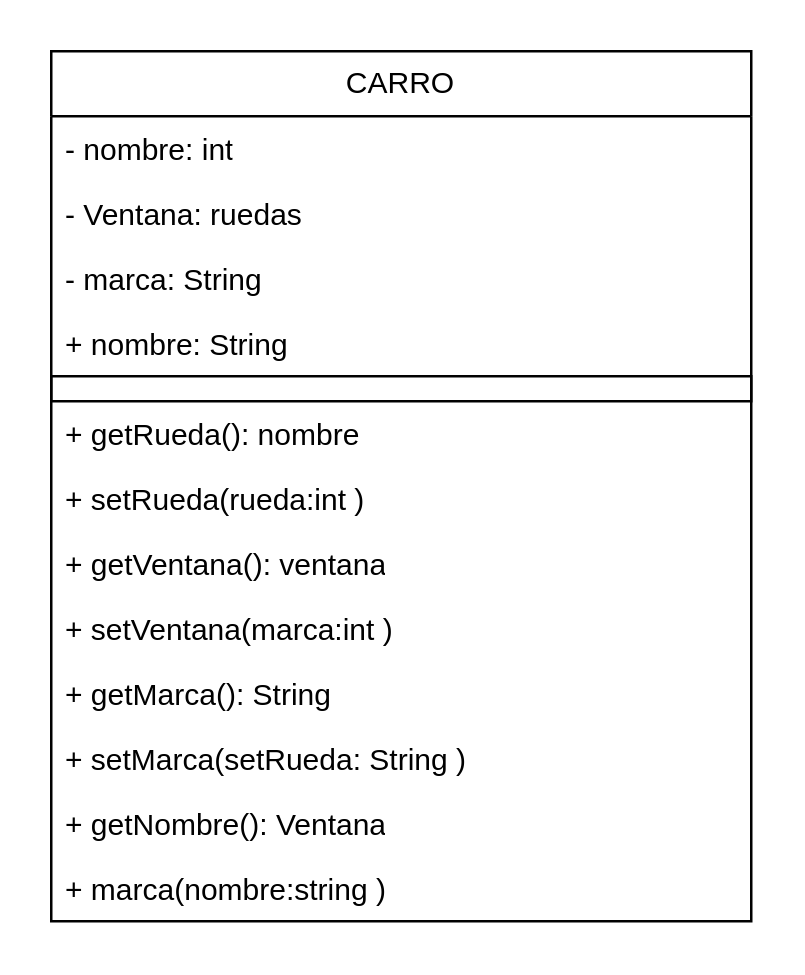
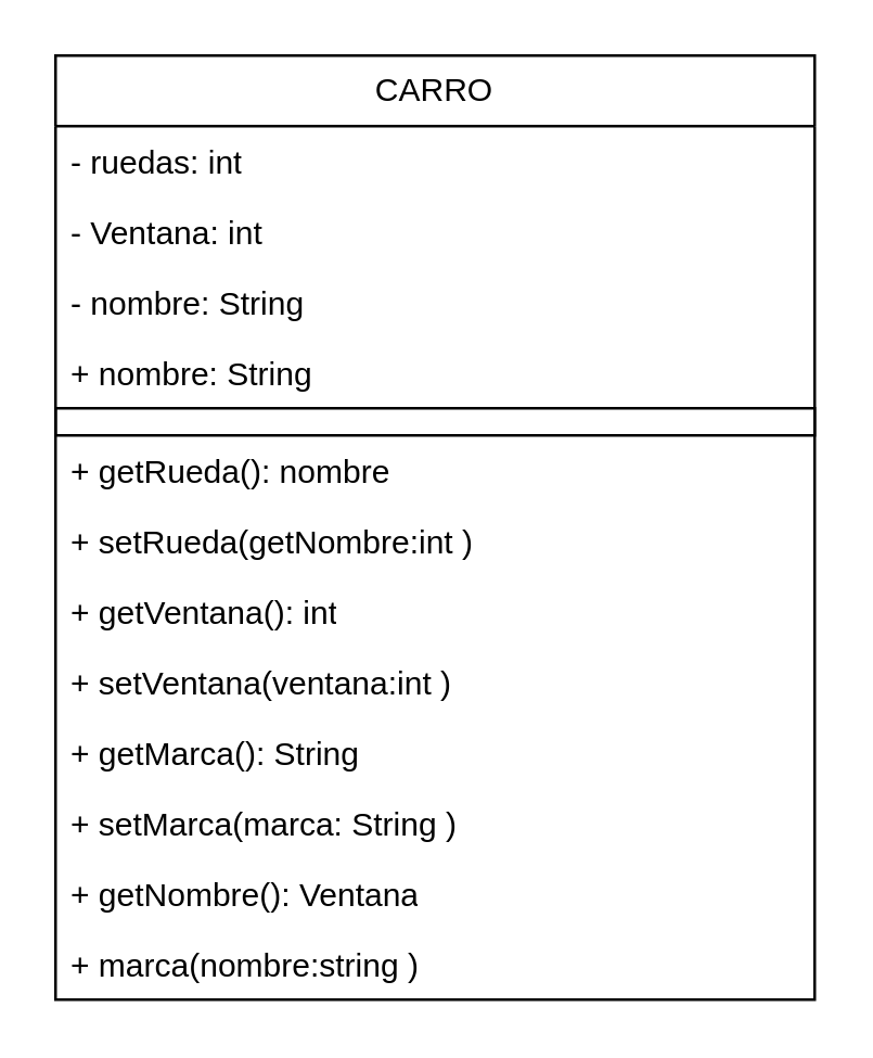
- <mxCell id="3" value="- nombre: int" style="text;strokeColor=none;fillColor=none;align=left;verticalAlign=top;spacingLeft=4;spacingRight=4;overflow=hidden;rotatable=0;points=[[0,0.5],[1,0.5]];portConstraint=eastwest;whiteSpace=wrap;html=1;" vertex="1" parent="2"><mxGeometry y="26" width="280" height="26" as="geometry" /></mxCell>
+ <mxCell id="3" value="- ruedas: int" style="text;strokeColor=none;fillColor=none;align=left;verticalAlign=top;spacingLeft=4;spacingRight=4;overflow=hidden;rotatable=0;points=[[0,0.5],[1,0.5]];portConstraint=eastwest;whiteSpace=wrap;html=1;" vertex="1" parent="2"><mxGeometry y="26" width="280" height="26" as="geometry" /></mxCell>
- <mxCell id="4" value="- Ventana: ruedas" style="text;strokeColor=none;fillColor=none;align=left;verticalAlign=top;spacingLeft=4;spacingRight=4;overflow=hidden;rotatable=0;points=[[0,0.5],[1,0.5]];portConstraint=eastwest;whiteSpace=wrap;html=1;" vertex="1" parent="2"><mxGeometry y="52" width="280" height="26" as="geometry" /></mxCell>
+ <mxCell id="4" value="- Ventana: int" style="text;strokeColor=none;fillColor=none;align=left;verticalAlign=top;spacingLeft=4;spacingRight=4;overflow=hidden;rotatable=0;points=[[0,0.5],[1,0.5]];portConstraint=eastwest;whiteSpace=wrap;html=1;" vertex="1" parent="2"><mxGeometry y="52" width="280" height="26" as="geometry" /></mxCell>
- <mxCell id="5" value="- marca: String" style="text;strokeColor=none;fillColor=none;align=left;verticalAlign=top;spacingLeft=4;spacingRight=4;overflow=hidden;rotatable=0;points=[[0,0.5],[1,0.5]];portConstraint=eastwest;whiteSpace=wrap;html=1;" vertex="1" parent="2"><mxGeometry y="78" width="280" height="26" as="geometry" /></mxCell>
+ <mxCell id="5" value="- nombre: String" style="text;strokeColor=none;fillColor=none;align=left;verticalAlign=top;spacingLeft=4;spacingRight=4;overflow=hidden;rotatable=0;points=[[0,0.5],[1,0.5]];portConstraint=eastwest;whiteSpace=wrap;html=1;" vertex="1" parent="2"><mxGeometry y="78" width="280" height="26" as="geometry" /></mxCell>
- <mxCell id="9" value="+ setRueda(rueda:int )" style="text;strokeColor=none;fillColor=none;align=left;verticalAlign=top;spacingLeft=4;spacingRight=4;overflow=hidden;rotatable=0;points=[[0,0.5],[1,0.5]];portConstraint=eastwest;whiteSpace=wrap;html=1;" vertex="1" parent="2"><mxGeometry y="166" width="280" height="26" as="geometry" /></mxCell>
+ <mxCell id="9" value="+ setRueda(getNombre:int )" style="text;strokeColor=none;fillColor=none;align=left;verticalAlign=top;spacingLeft=4;spacingRight=4;overflow=hidden;rotatable=0;points=[[0,0.5],[1,0.5]];portConstraint=eastwest;whiteSpace=wrap;html=1;" vertex="1" parent="2"><mxGeometry y="166" width="280" height="26" as="geometry" /></mxCell>
- <mxCell id="10" value="+ getVentana(): ventana" style="text;strokeColor=none;fillColor=none;align=left;verticalAlign=top;spacingLeft=4;spacingRight=4;overflow=hidden;rotatable=0;points=[[0,0.5],[1,0.5]];portConstraint=eastwest;whiteSpace=wrap;html=1;" vertex="1" parent="2"><mxGeometry y="192" width="280" height="26" as="geometry" /></mxCell>
+ <mxCell id="10" value="+ getVentana(): int" style="text;strokeColor=none;fillColor=none;align=left;verticalAlign=top;spacingLeft=4;spacingRight=4;overflow=hidden;rotatable=0;points=[[0,0.5],[1,0.5]];portConstraint=eastwest;whiteSpace=wrap;html=1;" vertex="1" parent="2"><mxGeometry y="192" width="280" height="26" as="geometry" /></mxCell>
- <mxCell id="11" value="+ setVentana(marca:int )" style="text;strokeColor=none;fillColor=none;align=left;verticalAlign=top;spacingLeft=4;spacingRight=4;overflow=hidden;rotatable=0;points=[[0,0.5],[1,0.5]];portConstraint=eastwest;whiteSpace=wrap;html=1;" vertex="1" parent="2"><mxGeometry y="218" width="280" height="26" as="geometry" /></mxCell>
+ <mxCell id="11" value="+ setVentana(ventana:int )" style="text;strokeColor=none;fillColor=none;align=left;verticalAlign=top;spacingLeft=4;spacingRight=4;overflow=hidden;rotatable=0;points=[[0,0.5],[1,0.5]];portConstraint=eastwest;whiteSpace=wrap;html=1;" vertex="1" parent="2"><mxGeometry y="218" width="280" height="26" as="geometry" /></mxCell>
- <mxCell id="13" value="+ setMarca(setRueda: String )" style="text;strokeColor=none;fillColor=none;align=left;verticalAlign=top;spacingLeft=4;spacingRight=4;overflow=hidden;rotatable=0;points=[[0,0.5],[1,0.5]];portConstraint=eastwest;whiteSpace=wrap;html=1;" vertex="1" parent="2"><mxGeometry y="270" width="280" height="26" as="geometry" /></mxCell>
+ <mxCell id="13" value="+ setMarca(marca: String )" style="text;strokeColor=none;fillColor=none;align=left;verticalAlign=top;spacingLeft=4;spacingRight=4;overflow=hidden;rotatable=0;points=[[0,0.5],[1,0.5]];portConstraint=eastwest;whiteSpace=wrap;html=1;" vertex="1" parent="2"><mxGeometry y="270" width="280" height="26" as="geometry" /></mxCell>
